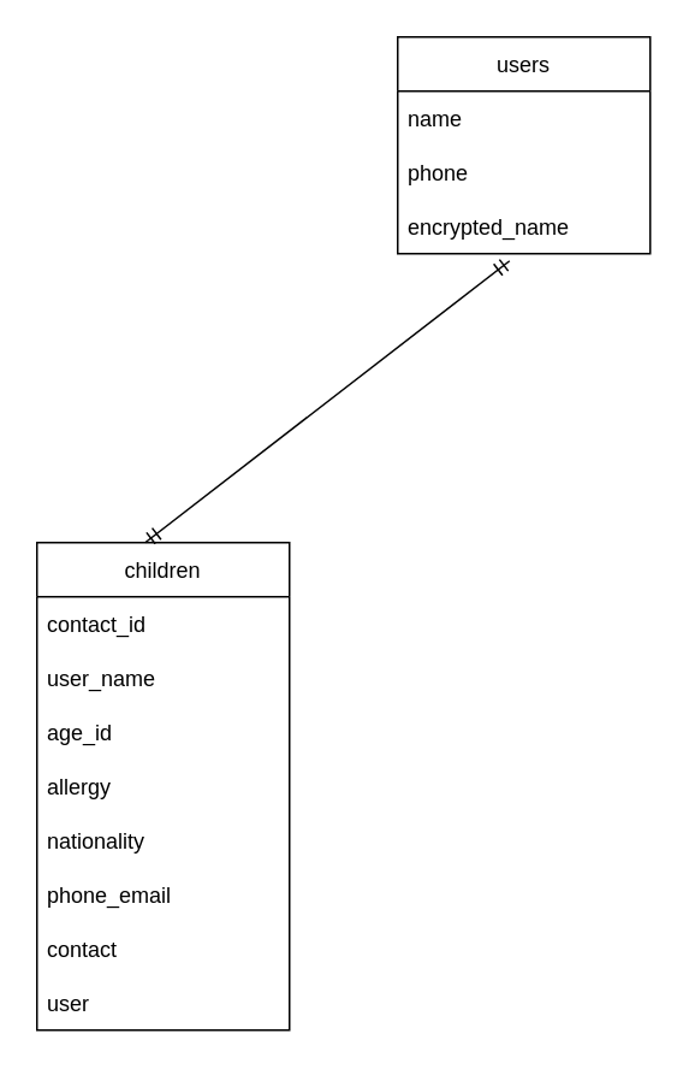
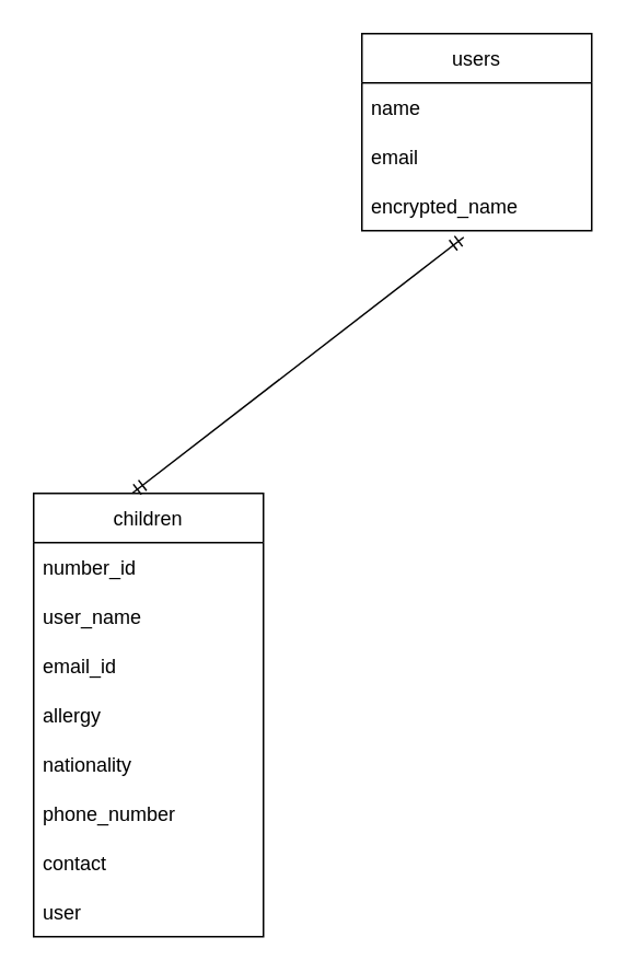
- <mxCell id="4" value="phone" style="text;strokeColor=none;fillColor=none;align=left;verticalAlign=middle;spacingLeft=4;spacingRight=4;overflow=hidden;points=[[0,0.5],[1,0.5]];portConstraint=eastwest;rotatable=0;rounded=0;" parent="2" vertex="1"><mxGeometry y="60" width="140" height="30" as="geometry" /></mxCell>
+ <mxCell id="4" value="email" style="text;strokeColor=none;fillColor=none;align=left;verticalAlign=middle;spacingLeft=4;spacingRight=4;overflow=hidden;points=[[0,0.5],[1,0.5]];portConstraint=eastwest;rotatable=0;rounded=0;" parent="2" vertex="1"><mxGeometry y="60" width="140" height="30" as="geometry" /></mxCell>
- <mxCell id="7" value="contact_id" style="text;strokeColor=none;fillColor=none;align=left;verticalAlign=middle;spacingLeft=4;spacingRight=4;overflow=hidden;points=[[0,0.5],[1,0.5]];portConstraint=eastwest;rotatable=0;rounded=0;" parent="6" vertex="1"><mxGeometry y="30" width="140" height="30" as="geometry" /></mxCell>
+ <mxCell id="7" value="number_id" style="text;strokeColor=none;fillColor=none;align=left;verticalAlign=middle;spacingLeft=4;spacingRight=4;overflow=hidden;points=[[0,0.5],[1,0.5]];portConstraint=eastwest;rotatable=0;rounded=0;" parent="6" vertex="1"><mxGeometry y="30" width="140" height="30" as="geometry" /></mxCell>
- <mxCell id="9" value="age_id" style="text;strokeColor=none;fillColor=none;align=left;verticalAlign=middle;spacingLeft=4;spacingRight=4;overflow=hidden;points=[[0,0.5],[1,0.5]];portConstraint=eastwest;rotatable=0;rounded=0;" parent="6" vertex="1"><mxGeometry y="90" width="140" height="30" as="geometry" /></mxCell>
+ <mxCell id="9" value="email_id" style="text;strokeColor=none;fillColor=none;align=left;verticalAlign=middle;spacingLeft=4;spacingRight=4;overflow=hidden;points=[[0,0.5],[1,0.5]];portConstraint=eastwest;rotatable=0;rounded=0;" parent="6" vertex="1"><mxGeometry y="90" width="140" height="30" as="geometry" /></mxCell>
- <mxCell id="12" value="phone_email" style="text;strokeColor=none;fillColor=none;align=left;verticalAlign=middle;spacingLeft=4;spacingRight=4;overflow=hidden;points=[[0,0.5],[1,0.5]];portConstraint=eastwest;rotatable=0;rounded=0;" parent="6" vertex="1"><mxGeometry y="180" width="140" height="30" as="geometry" /></mxCell>
+ <mxCell id="12" value="phone_number" style="text;strokeColor=none;fillColor=none;align=left;verticalAlign=middle;spacingLeft=4;spacingRight=4;overflow=hidden;points=[[0,0.5],[1,0.5]];portConstraint=eastwest;rotatable=0;rounded=0;" parent="6" vertex="1"><mxGeometry y="180" width="140" height="30" as="geometry" /></mxCell>
